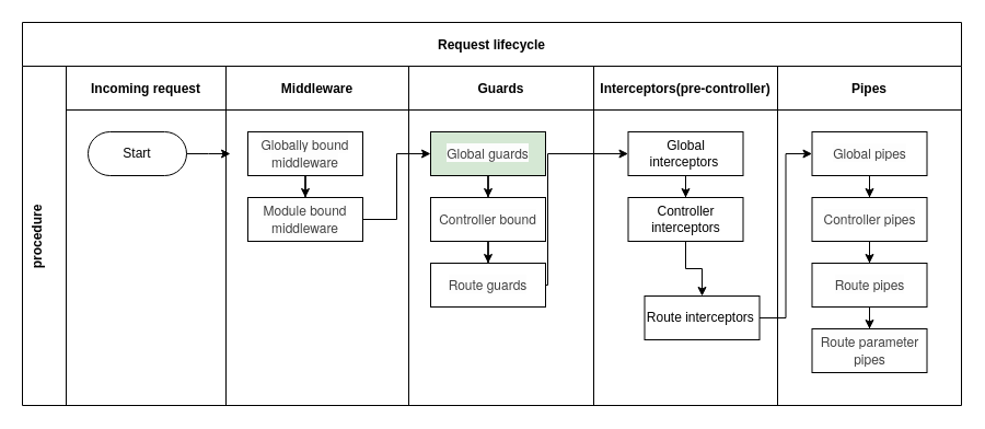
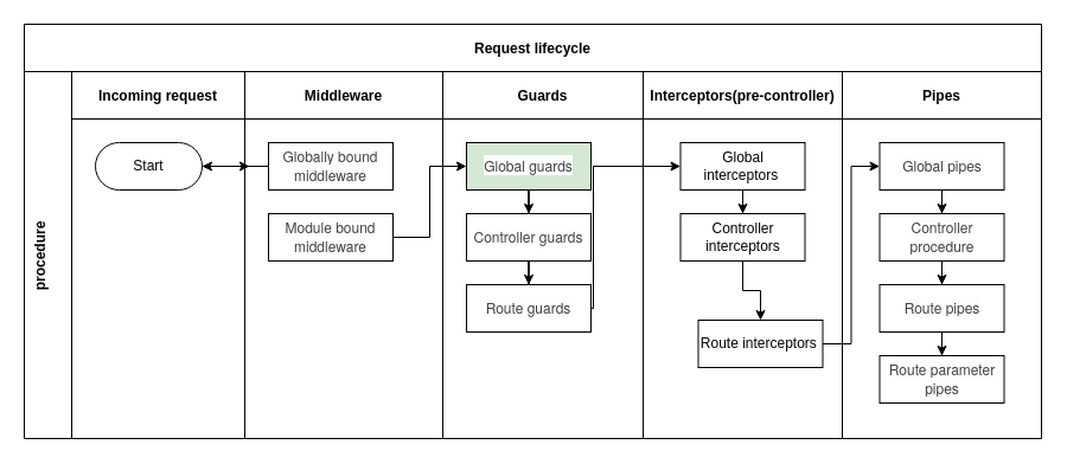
- <mxCell id="7" value="" style="edgeStyle=orthogonalEdgeStyle;rounded=0;orthogonalLoop=1;jettySize=auto;html=1;fontSize=12;" edge="1" parent="6" source="8" target="9"><mxGeometry relative="1" as="geometry" /></mxCell>
+ <mxCell id="7" value="" style="edgeStyle=orthogonalEdgeStyle;rounded=0;orthogonalLoop=1;jettySize=auto;html=1;fontSize=12;" edge="1" parent="6" source="8" target="5"><mxGeometry relative="1" as="geometry" /></mxCell>
- <mxCell id="14" value="&lt;span style=&quot;color: rgb(64, 64, 64); font-family: &amp;quot;Source Sans Pro&amp;quot;, &amp;quot;Helvetica Neue&amp;quot;, sans-serif; font-style: normal; font-variant-ligatures: normal; font-variant-caps: normal; font-weight: 400; letter-spacing: normal; orphans: 2; text-align: left; text-indent: 0px; text-transform: none; widows: 2; word-spacing: 0px; -webkit-text-stroke-width: 0px; background-color: rgb(253, 253, 253); text-decoration-thickness: initial; text-decoration-style: initial; text-decoration-color: initial; float: none; display: inline !important;&quot;&gt;&lt;font style=&quot;font-size: 12px;&quot;&gt;Controller bound&lt;/font&gt;&lt;/span&gt;" style="rounded=0;whiteSpace=wrap;html=1;fontSize=12;" vertex="1" parent="10"><mxGeometry x="20" y="120" width="105" height="40" as="geometry" /></mxCell>
+ <mxCell id="14" value="&lt;span style=&quot;color: rgb(64, 64, 64); font-family: &amp;quot;Source Sans Pro&amp;quot;, &amp;quot;Helvetica Neue&amp;quot;, sans-serif; font-style: normal; font-variant-ligatures: normal; font-variant-caps: normal; font-weight: 400; letter-spacing: normal; orphans: 2; text-align: left; text-indent: 0px; text-transform: none; widows: 2; word-spacing: 0px; -webkit-text-stroke-width: 0px; background-color: rgb(253, 253, 253); text-decoration-thickness: initial; text-decoration-style: initial; text-decoration-color: initial; float: none; display: inline !important;&quot;&gt;&lt;font style=&quot;font-size: 12px;&quot;&gt;Controller guards&lt;/font&gt;&lt;/span&gt;" style="rounded=0;whiteSpace=wrap;html=1;fontSize=12;" vertex="1" parent="10"><mxGeometry x="20" y="120" width="105" height="40" as="geometry" /></mxCell>
- <mxCell id="26" value="&lt;span style=&quot;color: rgb(64, 64, 64); font-family: &amp;quot;Source Sans Pro&amp;quot;, &amp;quot;Helvetica Neue&amp;quot;, sans-serif; font-style: normal; font-variant-ligatures: normal; font-variant-caps: normal; font-weight: 400; letter-spacing: normal; orphans: 2; text-align: left; text-indent: 0px; text-transform: none; widows: 2; word-spacing: 0px; -webkit-text-stroke-width: 0px; background-color: rgb(253, 253, 253); text-decoration-thickness: initial; text-decoration-style: initial; text-decoration-color: initial; float: none; display: inline !important;&quot;&gt;&lt;font style=&quot;font-size: 12px;&quot;&gt;Controller pipes&lt;/font&gt;&lt;/span&gt;" style="rounded=0;whiteSpace=wrap;html=1;fontSize=12;" vertex="1" parent="22"><mxGeometry x="31.5" y="120" width="105" height="40" as="geometry" /></mxCell>
+ <mxCell id="26" value="&lt;span style=&quot;color: rgb(64, 64, 64); font-family: &amp;quot;Source Sans Pro&amp;quot;, &amp;quot;Helvetica Neue&amp;quot;, sans-serif; font-style: normal; font-variant-ligatures: normal; font-variant-caps: normal; font-weight: 400; letter-spacing: normal; orphans: 2; text-align: left; text-indent: 0px; text-transform: none; widows: 2; word-spacing: 0px; -webkit-text-stroke-width: 0px; background-color: rgb(253, 253, 253); text-decoration-thickness: initial; text-decoration-style: initial; text-decoration-color: initial; float: none; display: inline !important;&quot;&gt;&lt;font style=&quot;font-size: 12px;&quot;&gt;Controller procedure&lt;/font&gt;&lt;/span&gt;" style="rounded=0;whiteSpace=wrap;html=1;fontSize=12;" vertex="1" parent="22"><mxGeometry x="31.5" y="120" width="105" height="40" as="geometry" /></mxCell>
